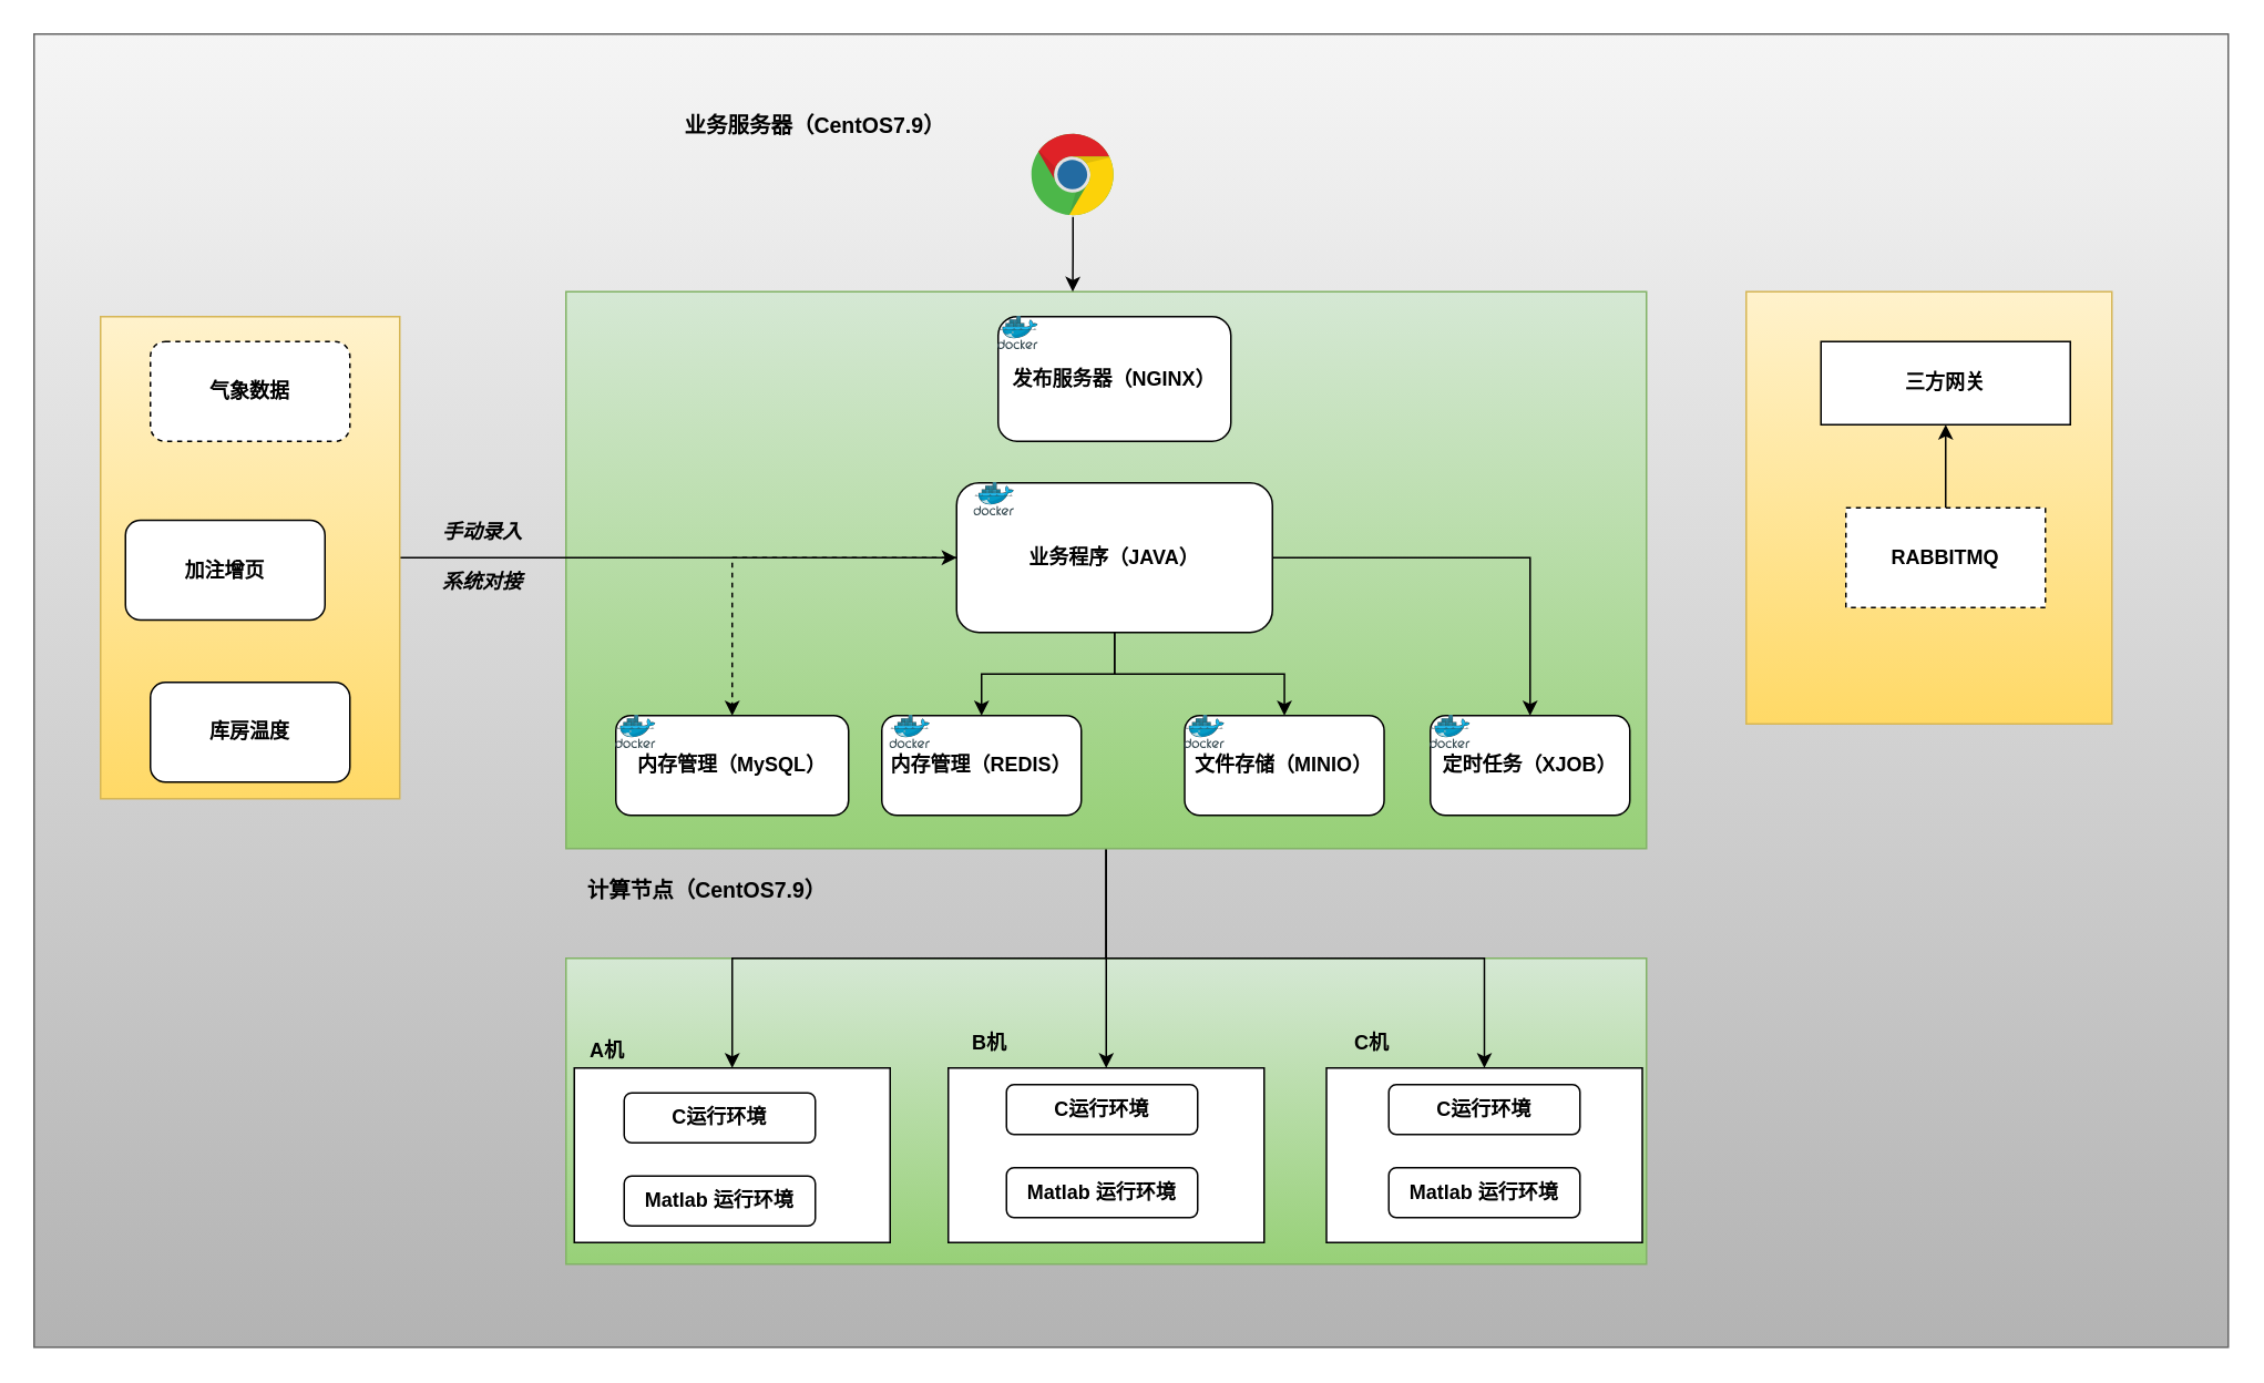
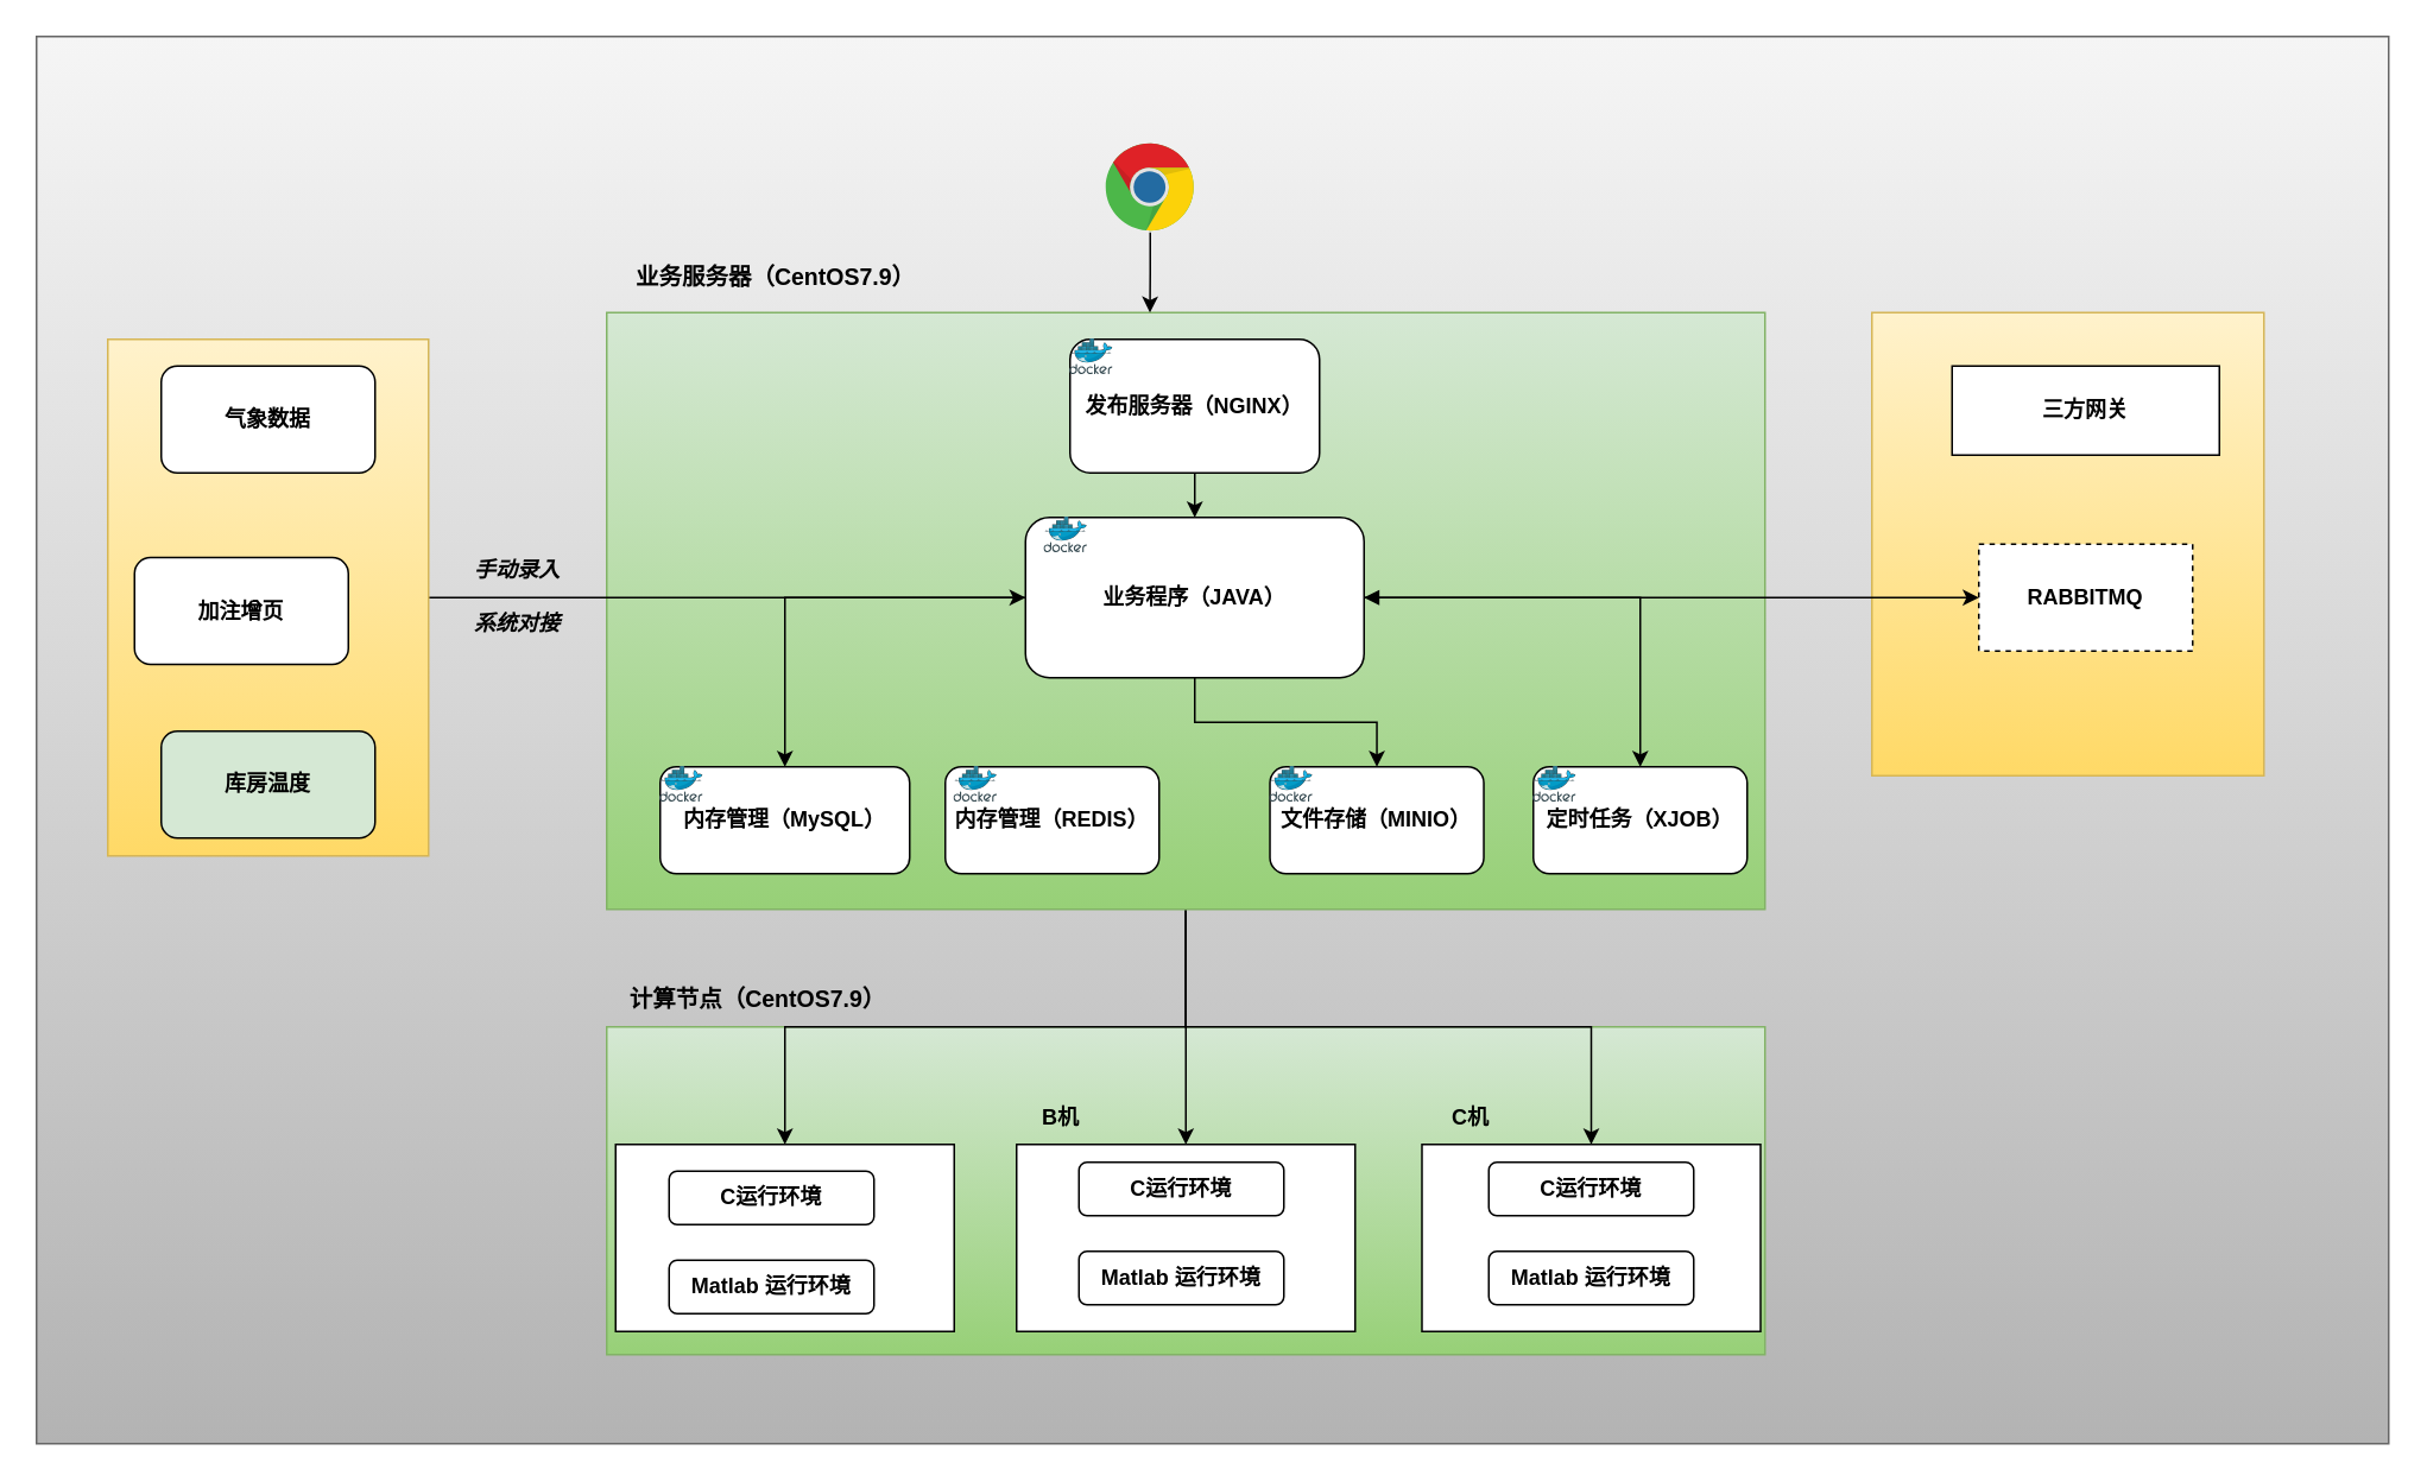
- <mxCell id="10" value="业务服务器（CentOS7.9）" style="text;html=1;align=center;verticalAlign=middle;whiteSpace=wrap;rounded=0;fontStyle=1;fontSize=13;" vertex="1" parent="1"><mxGeometry x="405" y="60" width="170" height="30" as="geometry" /></mxCell>
+ <mxCell id="10" value="业务服务器（CentOS7.9）" style="text;html=1;align=center;verticalAlign=middle;whiteSpace=wrap;rounded=0;fontStyle=1;fontSize=13;" vertex="1" parent="1"><mxGeometry x="350" y="140" width="170" height="30" as="geometry" /></mxCell>
- <mxCell id="48" value="气象数据" style="rounded=1;whiteSpace=wrap;html=1;fontStyle=1;dashed=1;" vertex="1" parent="1"><mxGeometry x="90" y="205" width="120" height="60" as="geometry" /></mxCell>
+ <mxCell id="48" value="气象数据" style="rounded=1;whiteSpace=wrap;html=1;fontStyle=1" vertex="1" parent="1"><mxGeometry x="90" y="205" width="120" height="60" as="geometry" /></mxCell>
+ <mxCell id="11" style="edgeStyle=orthogonalEdgeStyle;rounded=0;orthogonalLoop=1;jettySize=auto;html=1;" edge="1" parent="1" source="12" target="18"><mxGeometry relative="1" as="geometry" /></mxCell>
- <mxCell id="42" style="edgeStyle=orthogonalEdgeStyle;rounded=0;orthogonalLoop=1;jettySize=auto;html=1;" edge="1" parent="1" source="43" target="44"><mxGeometry relative="1" as="geometry" /></mxCell>
+ <mxCell id="17" style="edgeStyle=orthogonalEdgeStyle;rounded=0;orthogonalLoop=1;jettySize=auto;html=1;startArrow=block;startFill=1;" edge="1" parent="1" source="18" target="43"><mxGeometry relative="1" as="geometry" /></mxCell>
- <mxCell id="13" style="edgeStyle=orthogonalEdgeStyle;rounded=0;orthogonalLoop=1;jettySize=auto;html=1;dashed=1;" edge="1" parent="1" source="18" target="21"><mxGeometry relative="1" as="geometry" /></mxCell>
+ <mxCell id="13" style="edgeStyle=orthogonalEdgeStyle;rounded=0;orthogonalLoop=1;jettySize=auto;html=1;" edge="1" parent="1" source="18" target="21"><mxGeometry relative="1" as="geometry" /></mxCell>
- <mxCell id="14" style="edgeStyle=orthogonalEdgeStyle;rounded=0;orthogonalLoop=1;jettySize=auto;html=1;" edge="1" parent="1" source="18" target="22"><mxGeometry relative="1" as="geometry" /></mxCell>
- <mxCell id="50" value="库房温度" style="rounded=1;whiteSpace=wrap;html=1;fontStyle=1" vertex="1" parent="1"><mxGeometry x="90" y="410" width="120" height="60" as="geometry" /></mxCell>
+ <mxCell id="50" value="库房温度" style="rounded=1;whiteSpace=wrap;html=1;fontStyle=1;fillColor=#d5e8d4;" vertex="1" parent="1"><mxGeometry x="90" y="410" width="120" height="60" as="geometry" /></mxCell>
- <mxCell id="45" value="计算节点（CentOS7.9）" style="text;html=1;align=center;verticalAlign=middle;whiteSpace=wrap;rounded=0;fontStyle=1;fontSize=13;" vertex="1" parent="1"><mxGeometry x="340" y="520" width="170" height="30" as="geometry" /></mxCell>
+ <mxCell id="45" value="计算节点（CentOS7.9）" style="text;html=1;align=center;verticalAlign=middle;whiteSpace=wrap;rounded=0;fontStyle=1;fontSize=13;" vertex="1" parent="1"><mxGeometry x="340" y="545" width="170" height="30" as="geometry" /></mxCell>
- <mxCell id="31" value="A机" style="text;html=1;align=center;verticalAlign=middle;whiteSpace=wrap;rounded=0;fontStyle=1" vertex="1" parent="1"><mxGeometry x="340" y="622" width="50" height="20" as="geometry" /></mxCell>
